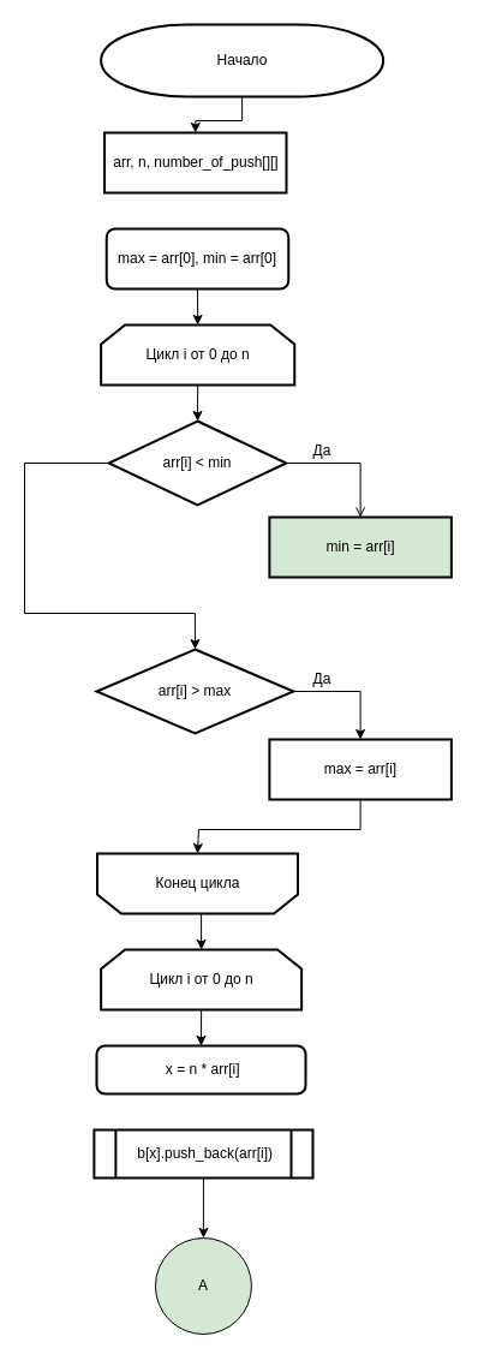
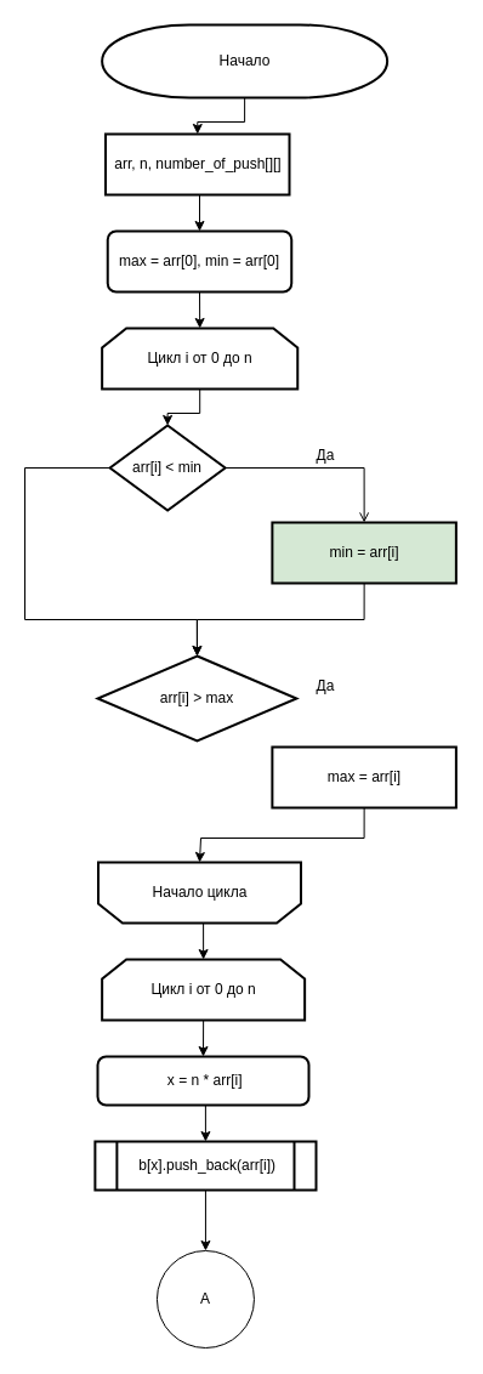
+ <mxCell id="8" style="edgeStyle=orthogonalEdgeStyle;rounded=0;orthogonalLoop=1;jettySize=auto;html=1;exitX=0.5;exitY=1;exitDx=0;exitDy=0;entryX=0.5;entryY=0;entryDx=0;entryDy=0;" parent="1" source="9" target="18" edge="1"><mxGeometry relative="1" as="geometry" /></mxCell>
- <mxCell id="21" value="arr[i] &amp;lt; min" style="strokeWidth=2;html=1;shape=mxgraph.flowchart.decision;whiteSpace=wrap;" parent="1" vertex="1"><mxGeometry x="90.12" y="350" width="147.75" height="70" as="geometry" /></mxCell>
+ <mxCell id="21" value="arr[i] &amp;lt; min" style="strokeWidth=2;html=1;shape=mxgraph.flowchart.decision;whiteSpace=wrap;" parent="1" vertex="1"><mxGeometry x="90.12" y="350" width="95" height="70" as="geometry" /></mxCell>
+ <mxCell id="24" style="edgeStyle=orthogonalEdgeStyle;rounded=0;orthogonalLoop=1;jettySize=auto;html=1;exitX=0.5;exitY=1;exitDx=0;exitDy=0;entryX=0.5;entryY=0;entryDx=0;entryDy=0;entryPerimeter=0;" parent="1" source="25" target="23" edge="1"><mxGeometry relative="1" as="geometry"><Array as="points"><mxPoint x="300" y="510" /><mxPoint x="162" y="510" /></Array></mxGeometry></mxCell>
- <mxCell id="22" style="edgeStyle=orthogonalEdgeStyle;rounded=0;orthogonalLoop=1;jettySize=auto;html=1;exitX=1;exitY=0.5;exitDx=0;exitDy=0;exitPerimeter=0;entryX=0.5;entryY=0;entryDx=0;entryDy=0;" parent="1" source="23" target="27" edge="1"><mxGeometry relative="1" as="geometry" /></mxCell>
- <mxCell id="16" value="Конец цикла" style="shape=loopLimit;whiteSpace=wrap;html=1;strokeWidth=2;direction=west;" parent="1" vertex="1"><mxGeometry x="80.5" y="710" width="167" height="50" as="geometry" /></mxCell>
+ <mxCell id="16" value="Начало цикла" style="shape=loopLimit;whiteSpace=wrap;html=1;strokeWidth=2;direction=west;" parent="1" vertex="1"><mxGeometry x="80.5" y="710" width="167" height="50" as="geometry" /></mxCell>
+ <mxCell id="10" style="edgeStyle=orthogonalEdgeStyle;rounded=0;orthogonalLoop=1;jettySize=auto;html=1;exitX=0.5;exitY=1;exitDx=0;exitDy=0;entryX=0.5;entryY=0;entryDx=0;entryDy=0;" parent="1" source="11" target="7" edge="1"><mxGeometry relative="1" as="geometry" /></mxCell>
- <mxCell id="12" value="A" style="ellipse;whiteSpace=wrap;html=1;aspect=fixed;fillColor=#d5e8d4;" parent="1" vertex="1"><mxGeometry x="128.94" y="1030" width="80" height="80" as="geometry" /></mxCell>
+ <mxCell id="12" value="A" style="ellipse;whiteSpace=wrap;html=1;aspect=fixed;" parent="1" vertex="1"><mxGeometry x="128.94" y="1030" width="80" height="80" as="geometry" /></mxCell>
